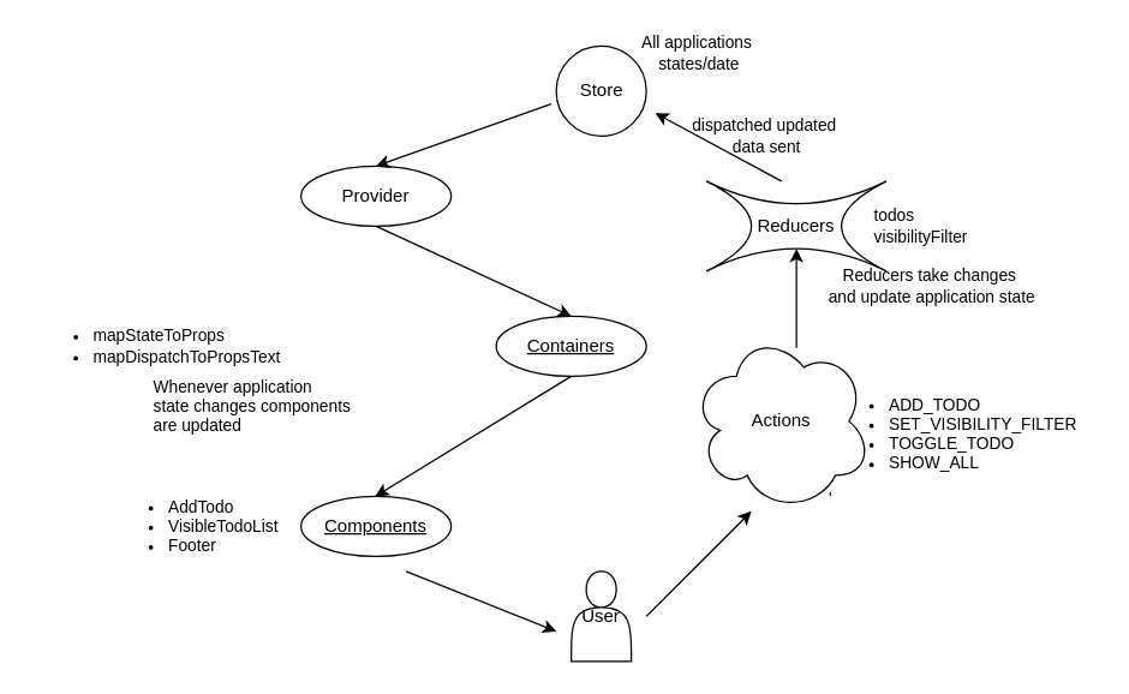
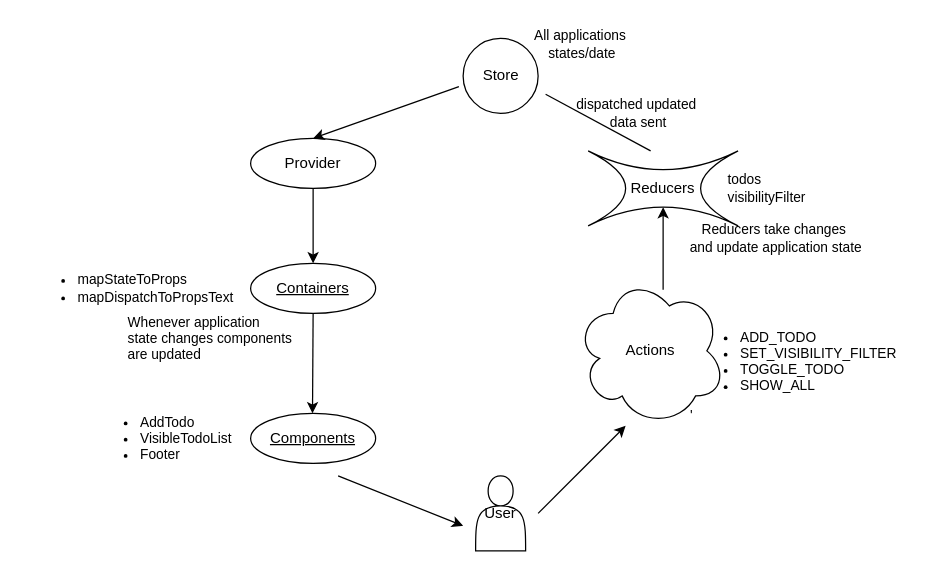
- <mxCell id="9" value="" parent="1" style="endArrow=classic;html=1;entryX=1.1;entryY=0.744;entryDx=0;entryDy=0;entryPerimeter=0;" target="6" source="8" edge="1"><mxGeometry as="geometry" height="50" width="50" relative="1"><mxPoint as="sourcePoint" y="100" x="480" /><mxPoint as="targetPoint" y="50" x="530" /><Array as="points"><mxPoint y="120" x="520" /></Array></mxGeometry></mxCell>
+ <mxCell id="9" value="" parent="1" style="endArrow=none;html=1;entryX=1.1;entryY=0.744;entryDx=0;entryDy=0;entryPerimeter=0;" target="6" source="8" edge="1"><mxGeometry as="geometry" height="50" width="50" relative="1"><mxPoint as="sourcePoint" y="100" x="480" /><mxPoint as="targetPoint" y="50" x="530" /><Array as="points"><mxPoint y="120" x="520" /></Array></mxGeometry></mxCell>
- <mxCell id="3" value="Containers" parent="1" vertex="1" style="ellipse;whiteSpace=wrap;html=1;align=center;fontStyle=4;"><mxGeometry x="330" y="210" as="geometry" height="40" width="100" /></mxCell>
+ <mxCell id="3" value="Containers" parent="1" vertex="1" style="ellipse;whiteSpace=wrap;html=1;align=center;fontStyle=4;"><mxGeometry as="geometry" height="40" width="100" y="210" x="200" /></mxCell>
